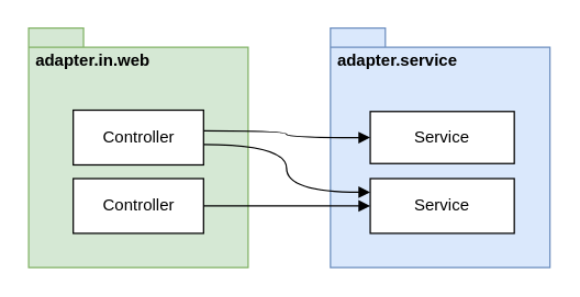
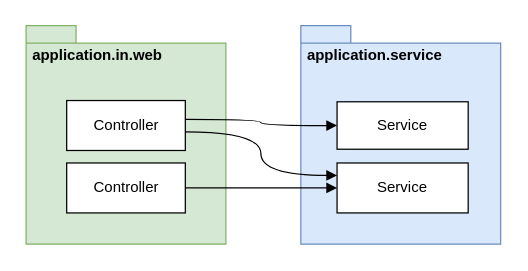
- <mxCell id="2" value="&amp;nbsp;adapter.in.web" style="shape=folder;fontStyle=1;spacingTop=10;tabWidth=40;tabHeight=14;tabPosition=left;html=1;whiteSpace=wrap;verticalAlign=top;align=left;fillColor=#d5e8d4;strokeColor=#82b366;" vertex="1" parent="1"><mxGeometry x="20" y="20" width="160" height="175" as="geometry" /></mxCell>
+ <mxCell id="2" value="&amp;nbsp;application.in.web" style="shape=folder;fontStyle=1;spacingTop=10;tabWidth=40;tabHeight=14;tabPosition=left;html=1;whiteSpace=wrap;verticalAlign=top;align=left;fillColor=#d5e8d4;strokeColor=#82b366;" vertex="1" parent="1"><mxGeometry x="20" y="20" width="160" height="175" as="geometry" /></mxCell>
- <mxCell id="5" value="&amp;nbsp;adapter.service" style="shape=folder;fontStyle=1;spacingTop=10;tabWidth=40;tabHeight=14;tabPosition=left;html=1;whiteSpace=wrap;verticalAlign=top;align=left;fillColor=#dae8fc;strokeColor=#6c8ebf;" vertex="1" parent="1"><mxGeometry x="240" y="20" width="160" height="175" as="geometry" /></mxCell>
+ <mxCell id="5" value="&amp;nbsp;application.service" style="shape=folder;fontStyle=1;spacingTop=10;tabWidth=40;tabHeight=14;tabPosition=left;html=1;whiteSpace=wrap;verticalAlign=top;align=left;fillColor=#dae8fc;strokeColor=#6c8ebf;" vertex="1" parent="1"><mxGeometry x="240" y="20" width="160" height="175" as="geometry" /></mxCell>
